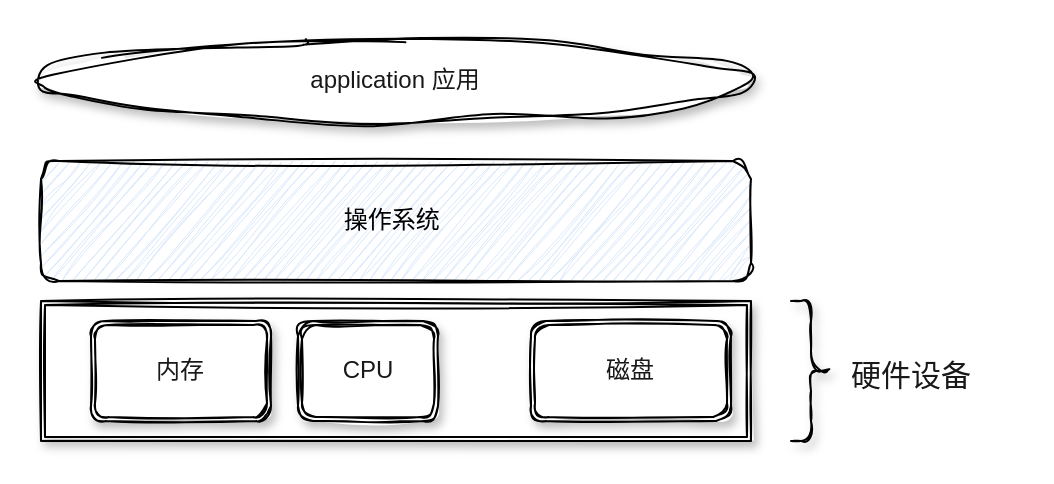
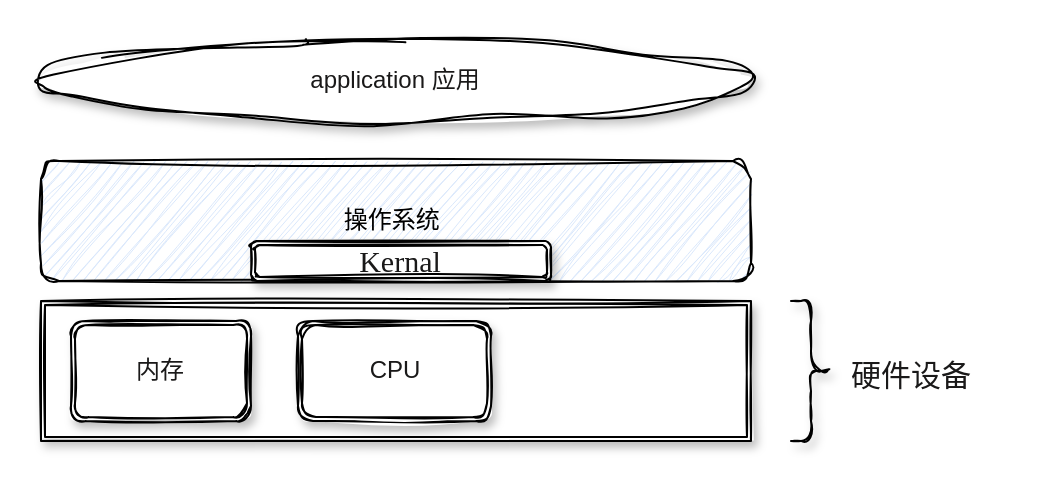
+ <mxCell id="10" value="Kernal" style="shape=ext;double=1;rounded=1;whiteSpace=wrap;html=1;shadow=1;sketch=1;fontFamily=Georgia;fontSize=15;fontColor=#1a1919;" vertex="1" parent="1"><mxGeometry x="125" y="120" width="150" height="20" as="geometry" /></mxCell>
- <mxCell id="5" value="内存" style="shape=ext;double=1;rounded=1;whiteSpace=wrap;html=1;shadow=1;sketch=1;fontColor=#1a1919;" vertex="1" parent="1"><mxGeometry x="45" y="160" width="90" height="50" as="geometry" /></mxCell>
+ <mxCell id="5" value="内存" style="shape=ext;double=1;rounded=1;whiteSpace=wrap;html=1;shadow=1;sketch=1;fontColor=#1a1919;" vertex="1" parent="1"><mxGeometry x="35" y="160" width="90" height="50" as="geometry" /></mxCell>
- <mxCell id="6" value="CPU" style="shape=ext;double=1;rounded=1;whiteSpace=wrap;html=1;shadow=1;sketch=1;fontColor=#1a1919;" vertex="1" parent="1"><mxGeometry x="148.5" y="160" width="70" height="50" as="geometry" /></mxCell>
+ <mxCell id="6" value="CPU" style="shape=ext;double=1;rounded=1;whiteSpace=wrap;html=1;shadow=1;sketch=1;fontColor=#1a1919;" vertex="1" parent="1"><mxGeometry x="148.5" y="160" width="96.5" height="50" as="geometry" /></mxCell>
- <mxCell id="7" value="磁盘" style="shape=ext;double=1;rounded=1;whiteSpace=wrap;html=1;shadow=1;sketch=1;fontColor=#1a1919;" vertex="1" parent="1"><mxGeometry x="265" y="160" width="100" height="50" as="geometry" /></mxCell>
